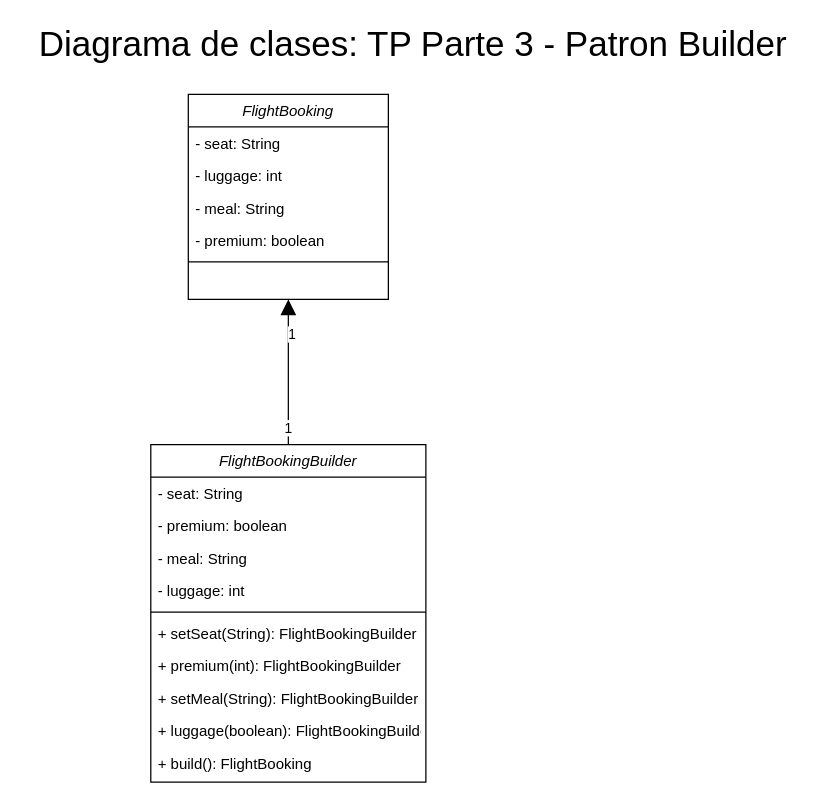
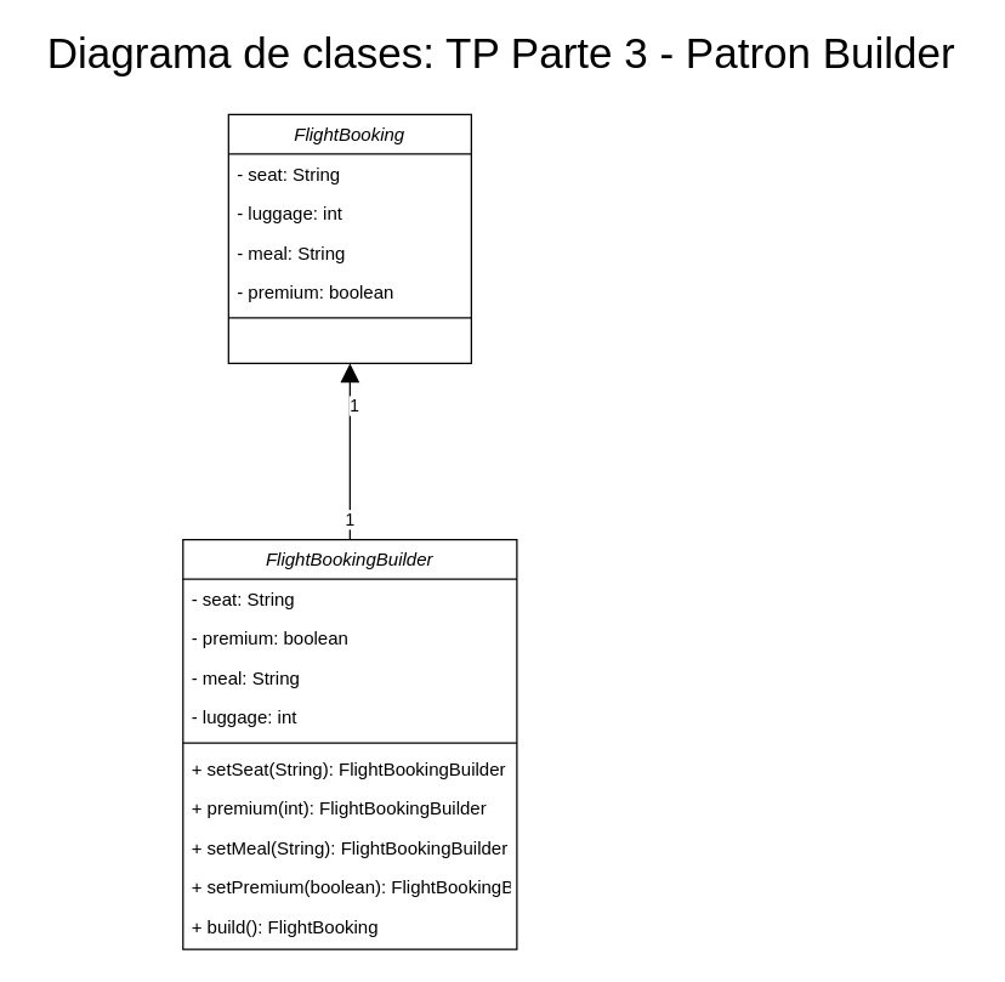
- <mxCell id="20" value="+ luggage(boolean): FlightBookingBuilder" style="text;align=left;verticalAlign=top;spacingLeft=4;spacingRight=4;overflow=hidden;rotatable=0;points=[[0,0.5],[1,0.5]];portConstraint=eastwest;" vertex="1" parent="11"><mxGeometry y="216" width="220" height="26" as="geometry" /></mxCell>
+ <mxCell id="20" value="+ setPremium(boolean): FlightBookingBuilder" style="text;align=left;verticalAlign=top;spacingLeft=4;spacingRight=4;overflow=hidden;rotatable=0;points=[[0,0.5],[1,0.5]];portConstraint=eastwest;" vertex="1" parent="11"><mxGeometry y="216" width="220" height="26" as="geometry" /></mxCell>
